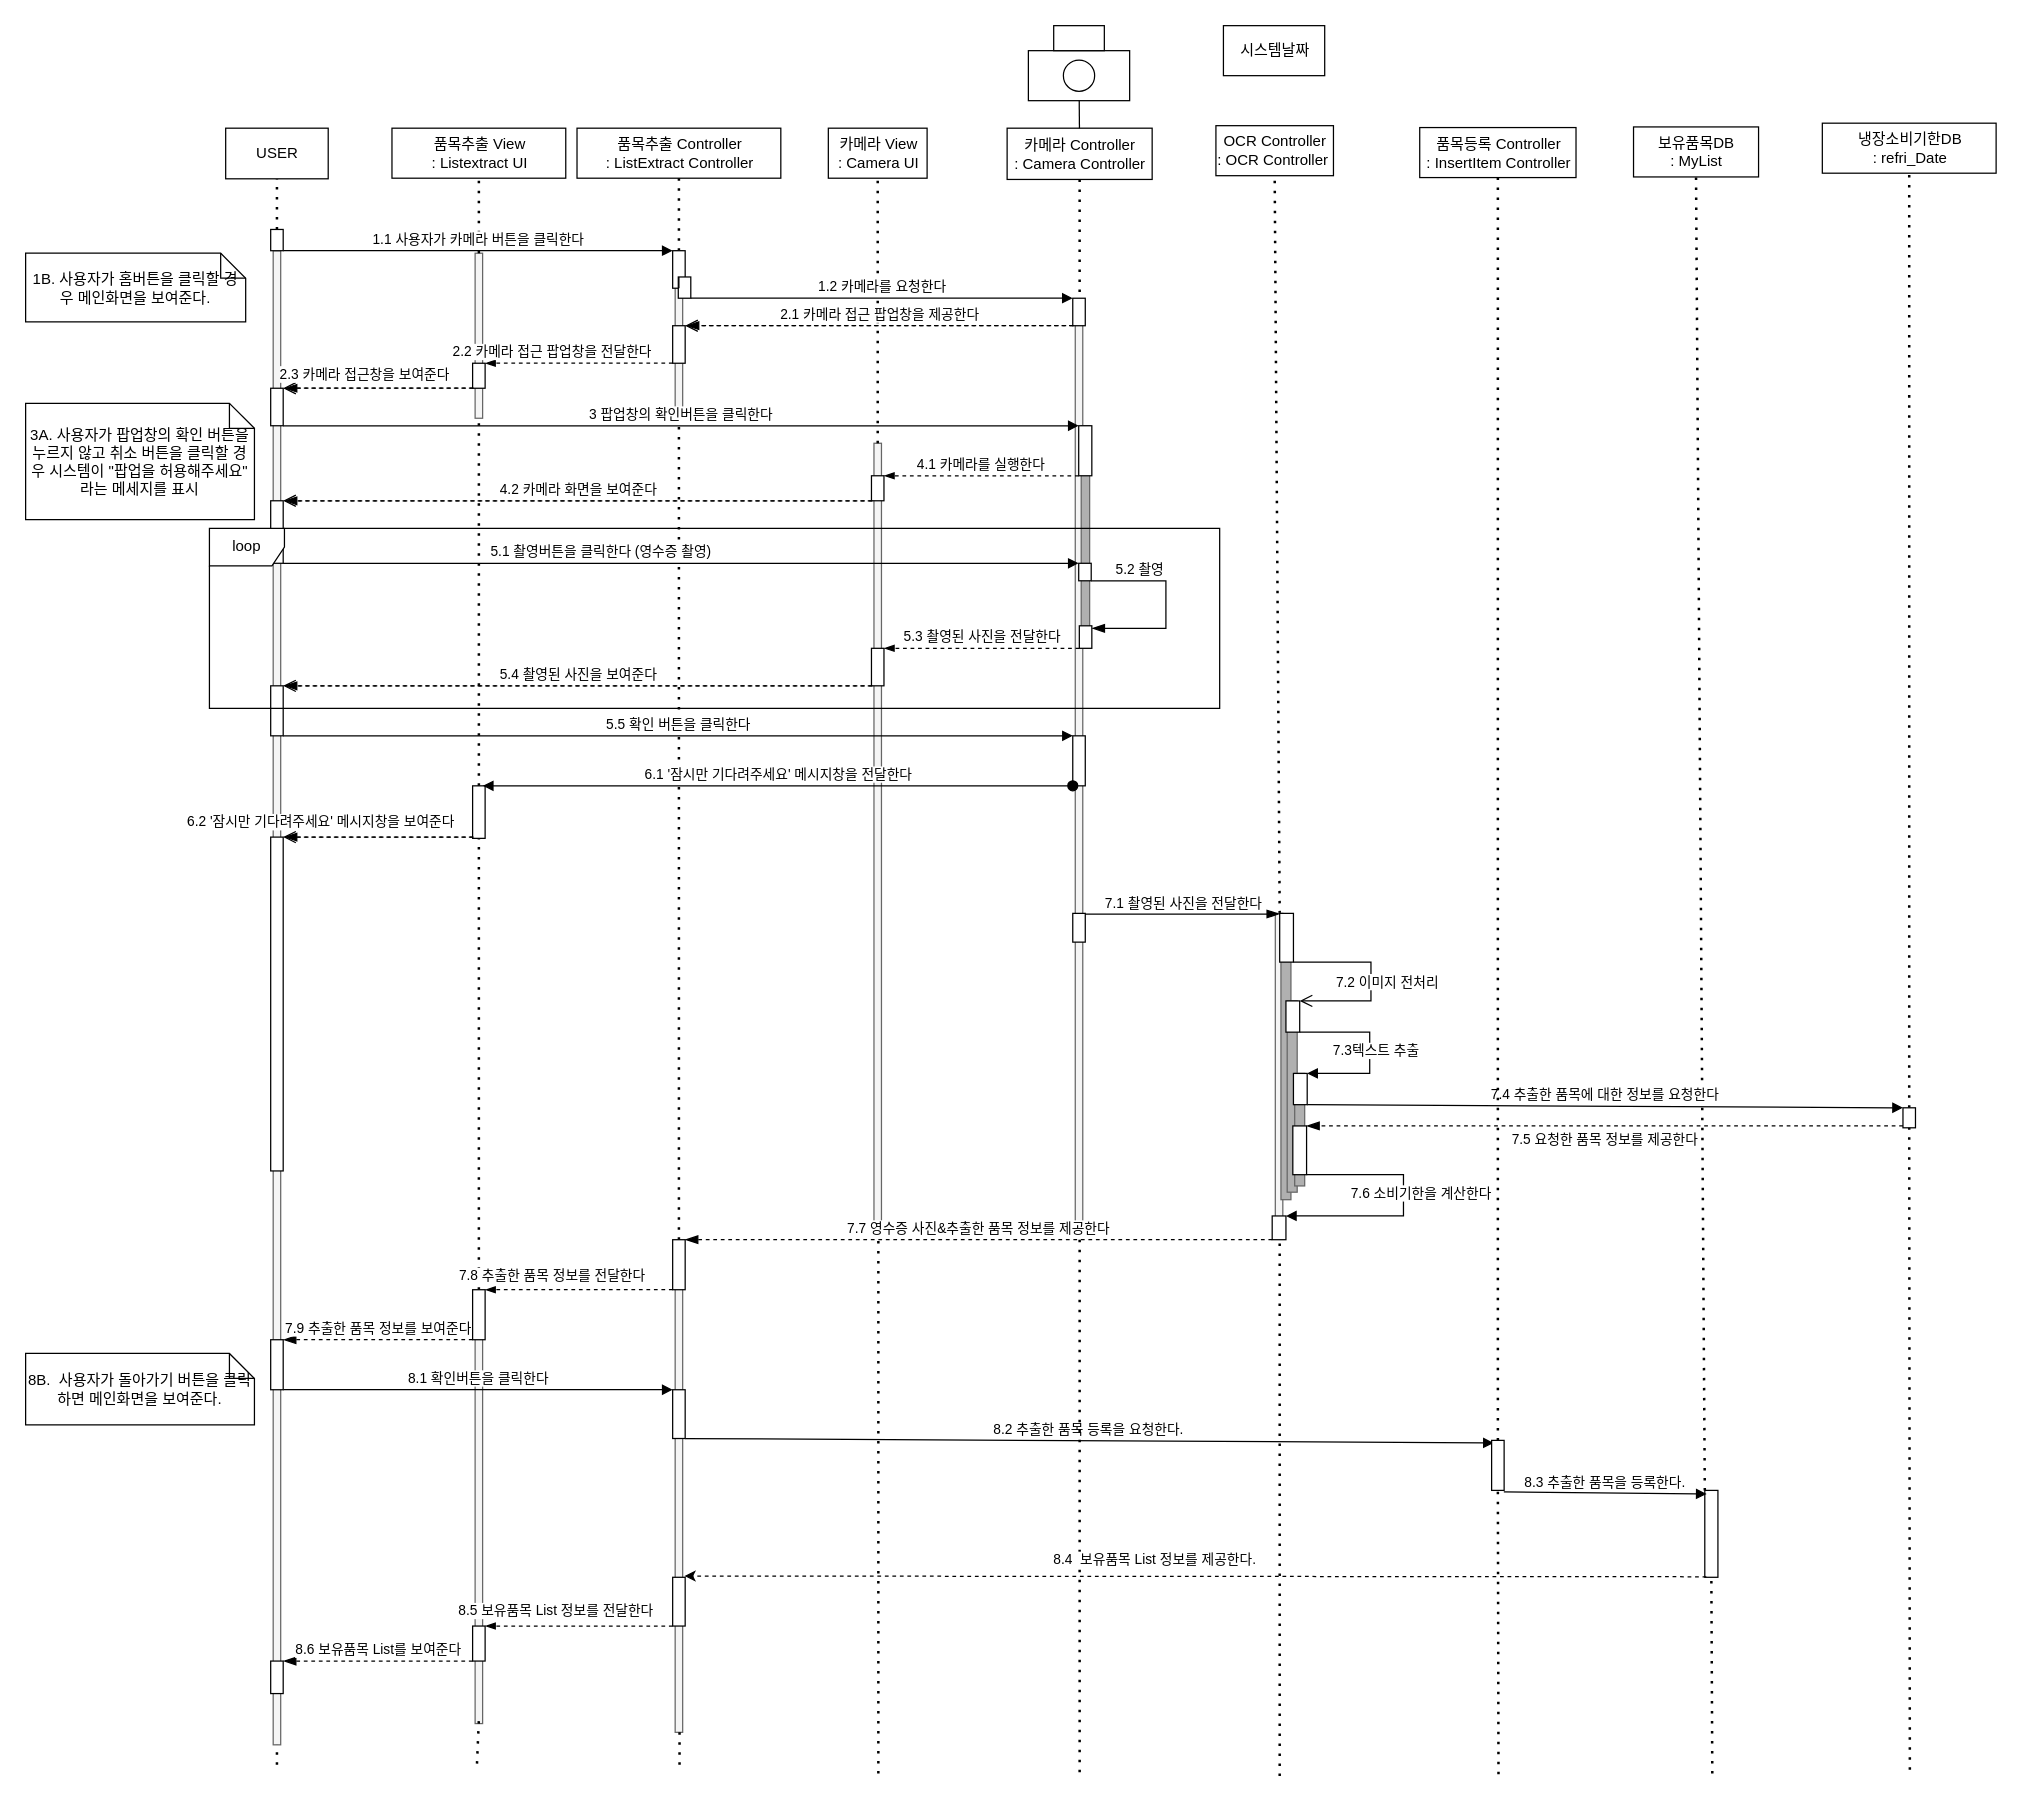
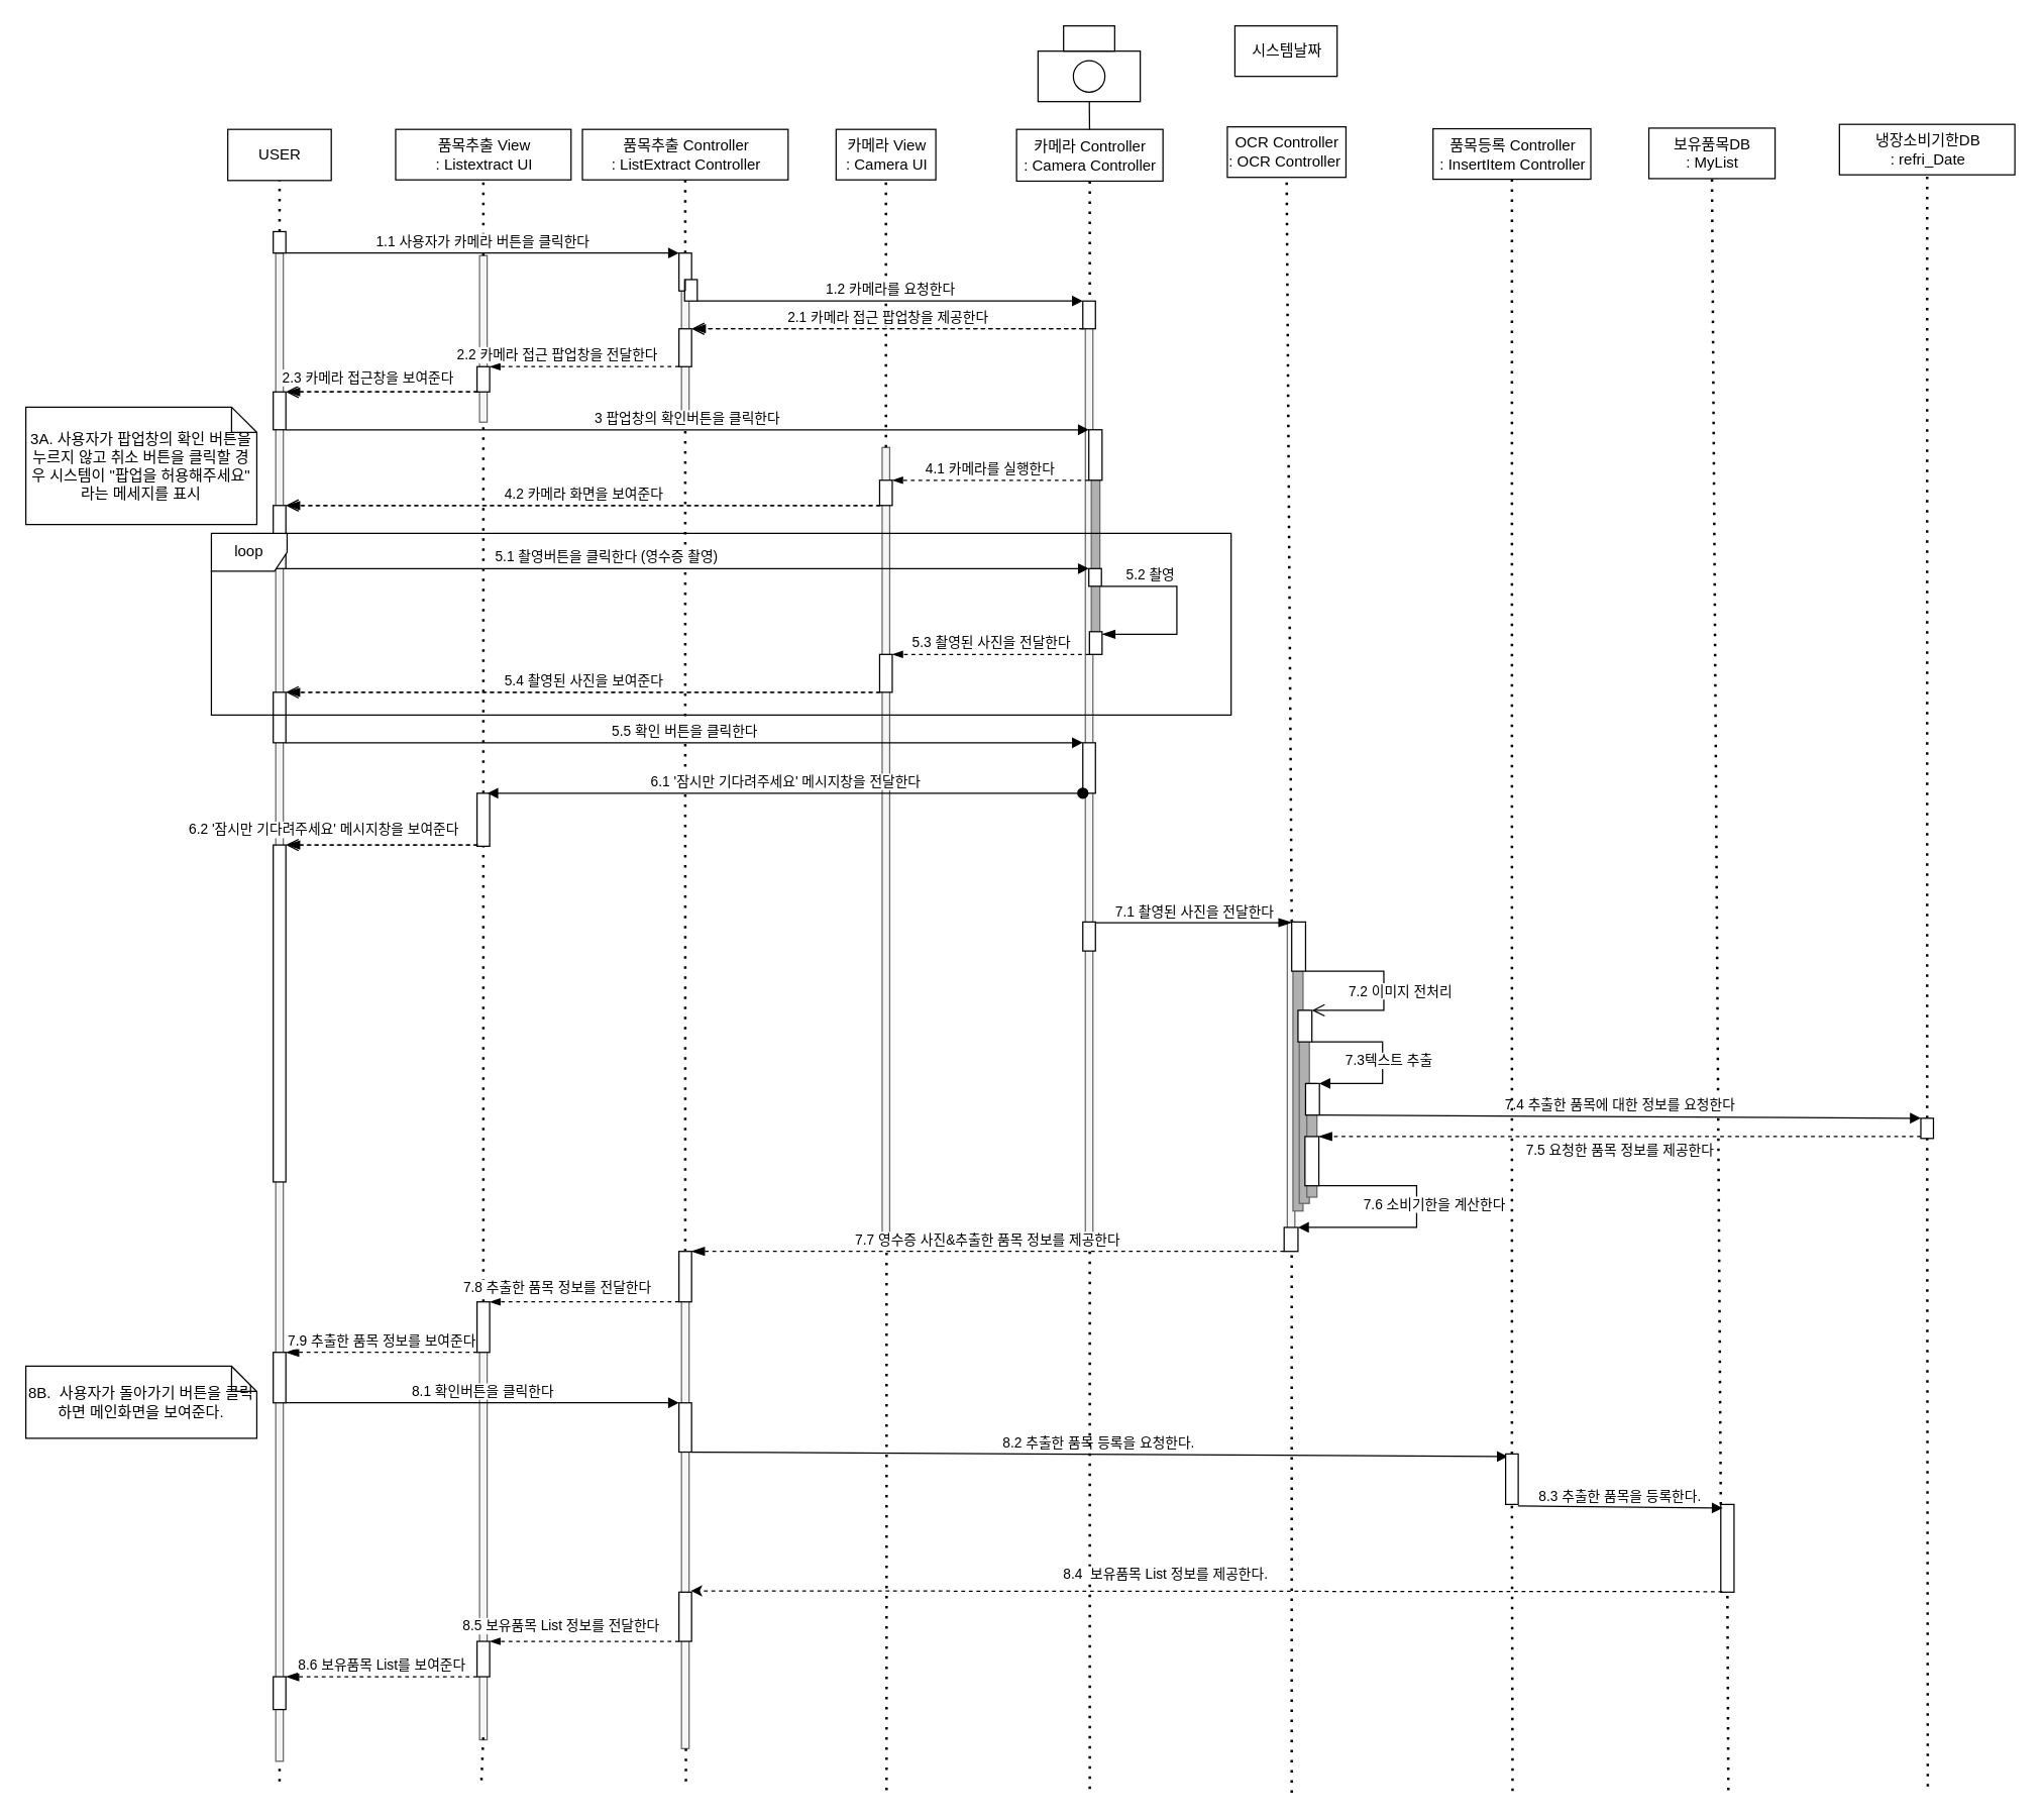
- <mxCell id="71" value="1B. 사용자가 홈버튼을 클릭할 경우 메인화면을 보여준다." style="shape=note;size=20;whiteSpace=wrap;html=1;" parent="1" vertex="1"><mxGeometry x="20" y="202" width="176" height="55" as="geometry" /></mxCell>
